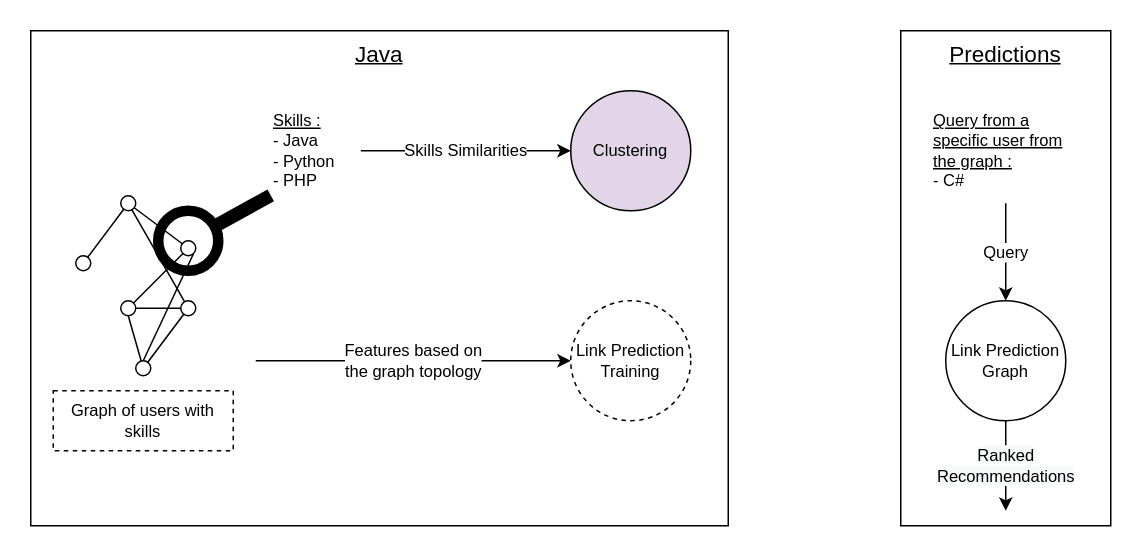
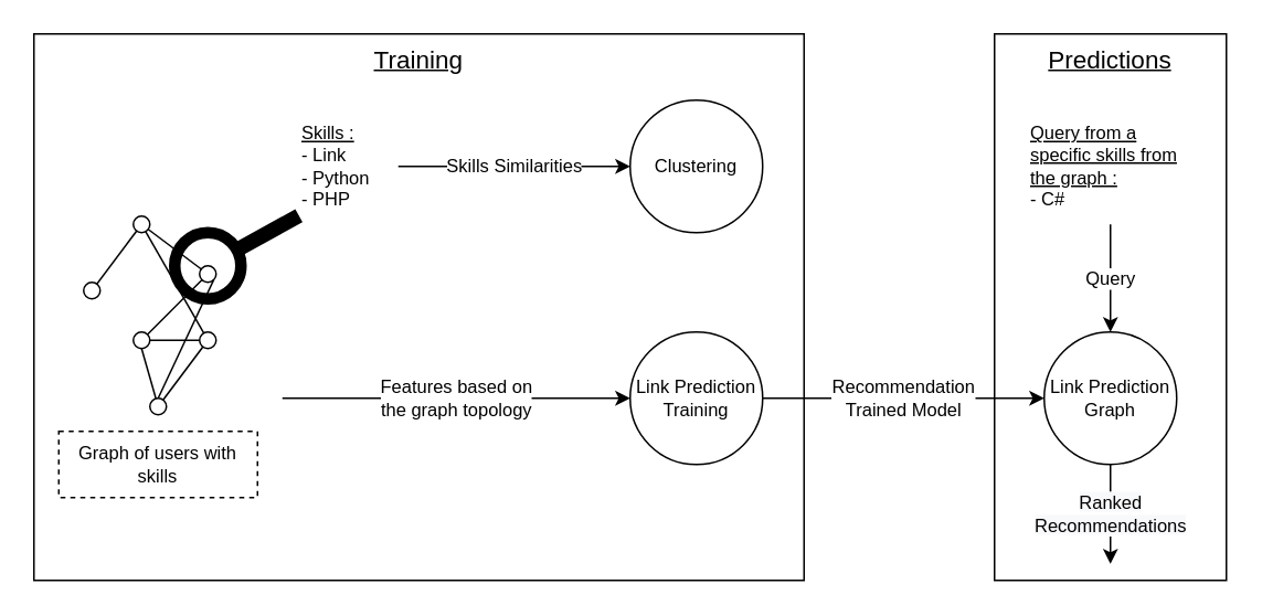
- <mxCell id="3" value="&lt;font style=&quot;font-size: 15px;&quot;&gt;Java&lt;/font&gt;" style="rounded=0;whiteSpace=wrap;html=1;strokeWidth=1;fillColor=none;fontSize=15;align=center;verticalAlign=top;fontStyle=4" parent="1" vertex="1"><mxGeometry x="20" y="20" width="465" height="330" as="geometry" /></mxCell>
+ <mxCell id="3" value="&lt;font style=&quot;font-size: 15px;&quot;&gt;Training&lt;/font&gt;" style="rounded=0;whiteSpace=wrap;html=1;strokeWidth=1;fillColor=none;fontSize=15;align=center;verticalAlign=top;fontStyle=4" parent="1" vertex="1"><mxGeometry x="20" y="20" width="465" height="330" as="geometry" /></mxCell>
- <mxCell id="28" value="&lt;u style=&quot;font-size: 11px;&quot;&gt;Skills :&lt;/u&gt;&lt;br style=&quot;font-size: 11px;&quot;&gt;&lt;span style=&quot;font-size: 11px;&quot;&gt;- Java&lt;/span&gt;&lt;br style=&quot;font-size: 11px;&quot;&gt;&lt;span style=&quot;font-size: 11px;&quot;&gt;- Python&lt;/span&gt;&lt;br style=&quot;font-size: 11px;&quot;&gt;&lt;span style=&quot;font-size: 11px;&quot;&gt;- PHP&lt;/span&gt;" style="text;html=1;strokeColor=none;fillColor=none;align=left;verticalAlign=middle;whiteSpace=wrap;rounded=0;fontSize=11;" parent="1" vertex="1"><mxGeometry x="180" y="65" width="60" height="70" as="geometry" /></mxCell>
+ <mxCell id="28" value="&lt;u style=&quot;font-size: 11px;&quot;&gt;Skills :&lt;/u&gt;&lt;br style=&quot;font-size: 11px;&quot;&gt;&lt;span style=&quot;font-size: 11px;&quot;&gt;- Link&lt;/span&gt;&lt;br style=&quot;font-size: 11px;&quot;&gt;&lt;span style=&quot;font-size: 11px;&quot;&gt;- Python&lt;/span&gt;&lt;br style=&quot;font-size: 11px;&quot;&gt;&lt;span style=&quot;font-size: 11px;&quot;&gt;- PHP&lt;/span&gt;" style="text;html=1;strokeColor=none;fillColor=none;align=left;verticalAlign=middle;whiteSpace=wrap;rounded=0;fontSize=11;" parent="1" vertex="1"><mxGeometry x="180" y="65" width="60" height="70" as="geometry" /></mxCell>
- <mxCell id="4" value="Clustering" style="ellipse;whiteSpace=wrap;html=1;aspect=fixed;fontSize=11;fillColor=#e1d5e7;" parent="1" vertex="1"><mxGeometry x="380" y="60" width="80" height="80" as="geometry" /></mxCell>
+ <mxCell id="4" value="Clustering" style="ellipse;whiteSpace=wrap;html=1;aspect=fixed;fontSize=11;" parent="1" vertex="1"><mxGeometry x="380" y="60" width="80" height="80" as="geometry" /></mxCell>
- <mxCell id="29" value="&lt;u style=&quot;font-size: 11px;&quot;&gt;Query from a specific user from the graph :&lt;/u&gt;&lt;br style=&quot;font-size: 11px;&quot;&gt;- C#" style="text;html=1;strokeColor=none;fillColor=none;align=left;verticalAlign=middle;whiteSpace=wrap;rounded=0;fontSize=11;" parent="1" vertex="1"><mxGeometry x="620" y="65" width="100" height="70" as="geometry" /></mxCell>
+ <mxCell id="29" value="&lt;u style=&quot;font-size: 11px;&quot;&gt;Query from a specific skills from the graph :&lt;/u&gt;&lt;br style=&quot;font-size: 11px;&quot;&gt;- C#" style="text;html=1;strokeColor=none;fillColor=none;align=left;verticalAlign=middle;whiteSpace=wrap;rounded=0;fontSize=11;" parent="1" vertex="1"><mxGeometry x="620" y="65" width="100" height="70" as="geometry" /></mxCell>
- <mxCell id="23" value="Link Prediction&lt;br style=&quot;font-size: 11px;&quot;&gt;Training" style="ellipse;whiteSpace=wrap;html=1;aspect=fixed;strokeWidth=1;fillColor=none;fontSize=11;dashed=1;" parent="1" vertex="1"><mxGeometry x="380" y="200" width="80" height="80" as="geometry" /></mxCell>
+ <mxCell id="23" value="Link Prediction&lt;br style=&quot;font-size: 11px;&quot;&gt;Training" style="ellipse;whiteSpace=wrap;html=1;aspect=fixed;strokeWidth=1;fillColor=none;fontSize=11;" parent="1" vertex="1"><mxGeometry x="380" y="200" width="80" height="80" as="geometry" /></mxCell>
+ <mxCell id="25" value="Recommendation&lt;br style=&quot;font-size: 11px;&quot;&gt;Trained Model" style="endArrow=classic;html=1;strokeWidth=1;fontSize=11;" parent="1" source="23" target="26" edge="1"><mxGeometry width="50" height="50" relative="1" as="geometry"><mxPoint x="510" y="290" as="sourcePoint" /><mxPoint x="650" y="240" as="targetPoint" /></mxGeometry></mxCell>
